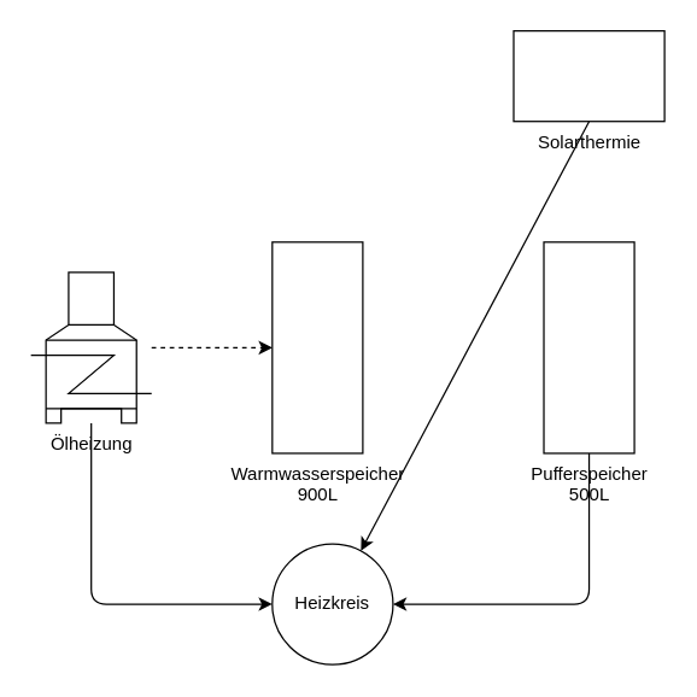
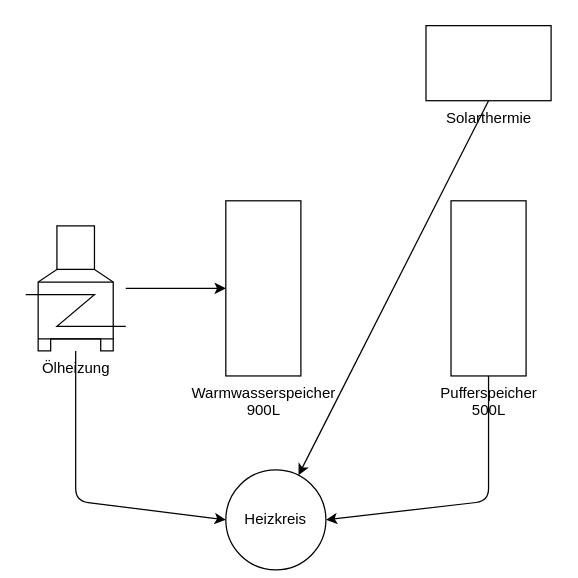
- <mxCell id="6" value="" style="endArrow=classic;html=1;exitX=1;exitY=0.5;exitDx=0;exitDy=0;exitPerimeter=0;entryX=0;entryY=0.5;entryDx=0;entryDy=0;entryPerimeter=0;dashed=1;" edge="1" parent="1" source="2" target="3"><mxGeometry width="50" height="50" relative="1" as="geometry"><mxPoint x="290" y="370" as="sourcePoint" /><mxPoint x="340" y="320" as="targetPoint" /></mxGeometry></mxCell>
+ <mxCell id="6" value="" style="endArrow=classic;html=1;exitX=1;exitY=0.5;exitDx=0;exitDy=0;exitPerimeter=0;entryX=0;entryY=0.5;entryDx=0;entryDy=0;entryPerimeter=0;" edge="1" parent="1" source="2" target="3"><mxGeometry width="50" height="50" relative="1" as="geometry"><mxPoint x="290" y="370" as="sourcePoint" /><mxPoint x="340" y="320" as="targetPoint" /></mxGeometry></mxCell>
- <mxCell id="8" value="Heizkreis" style="ellipse;whiteSpace=wrap;html=1;aspect=fixed;" vertex="1" parent="1"><mxGeometry x="180" y="360" width="80" height="80" as="geometry" /></mxCell>
+ <mxCell id="8" value="Heizkreis" style="ellipse;whiteSpace=wrap;html=1;aspect=fixed;" vertex="1" parent="1"><mxGeometry x="180" y="375" width="80" height="80" as="geometry" /></mxCell>
